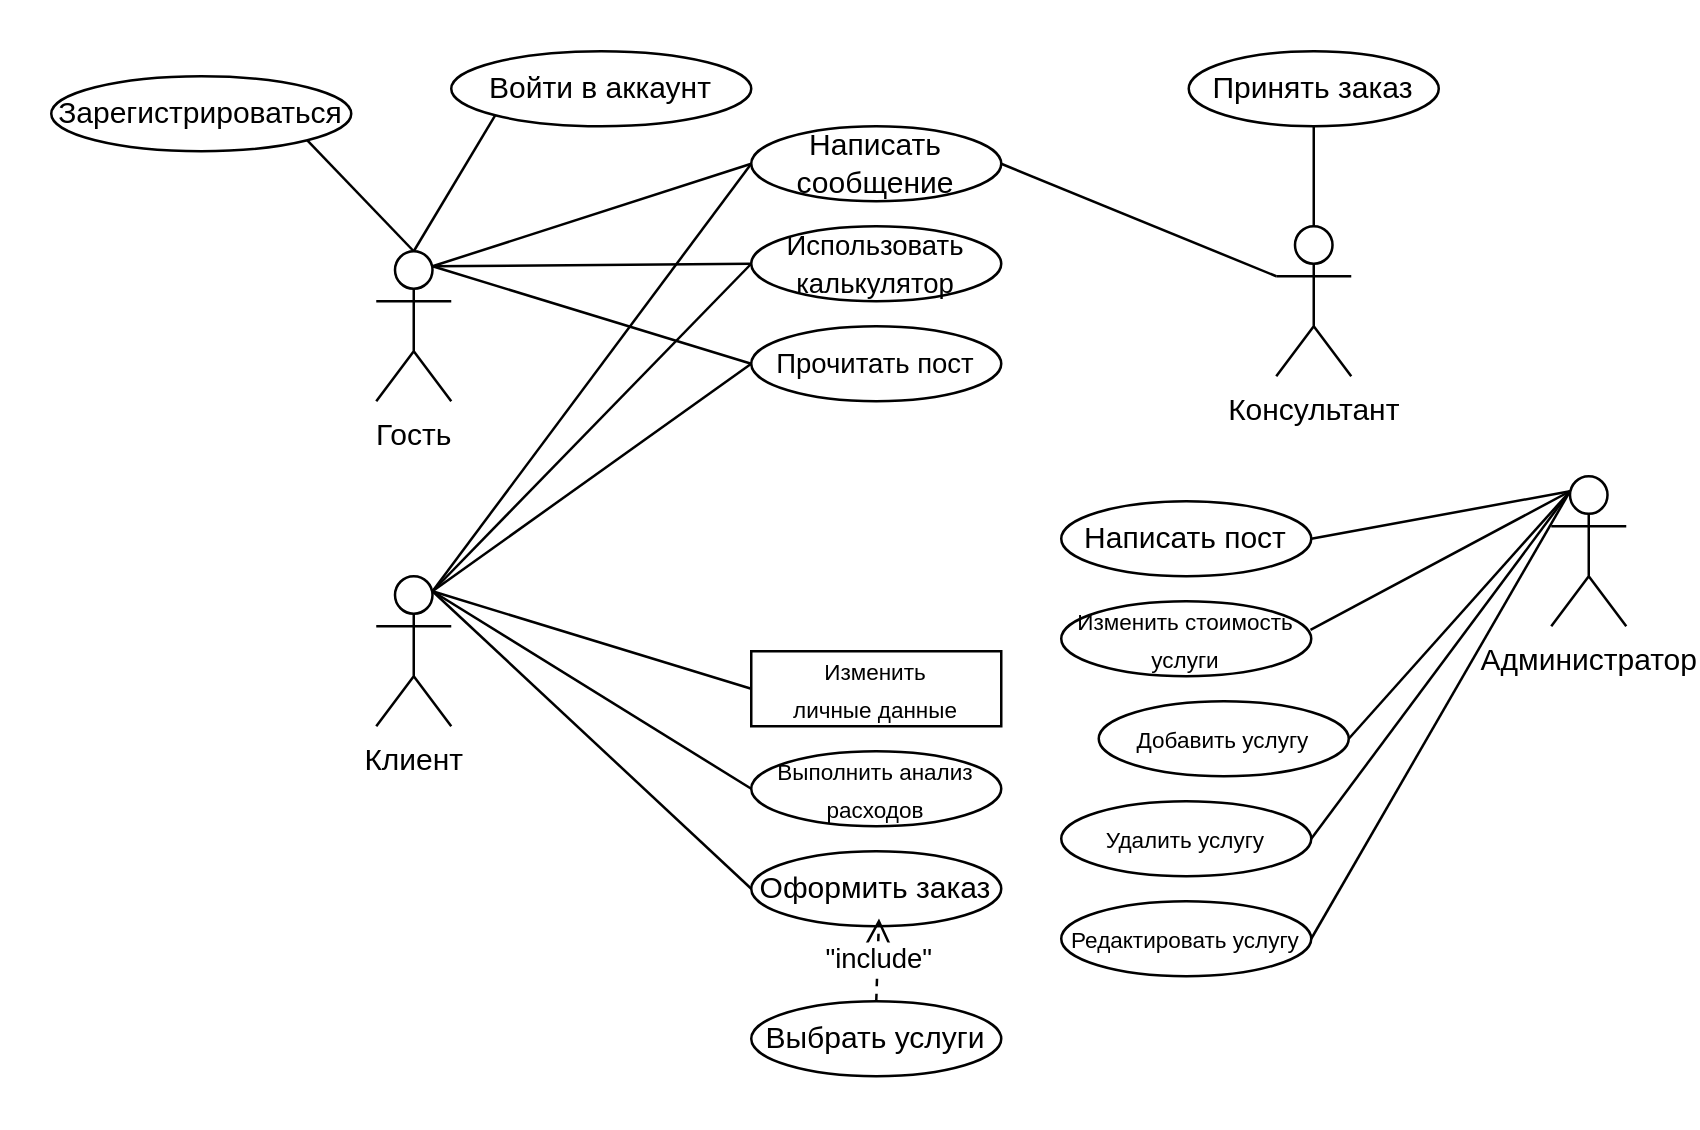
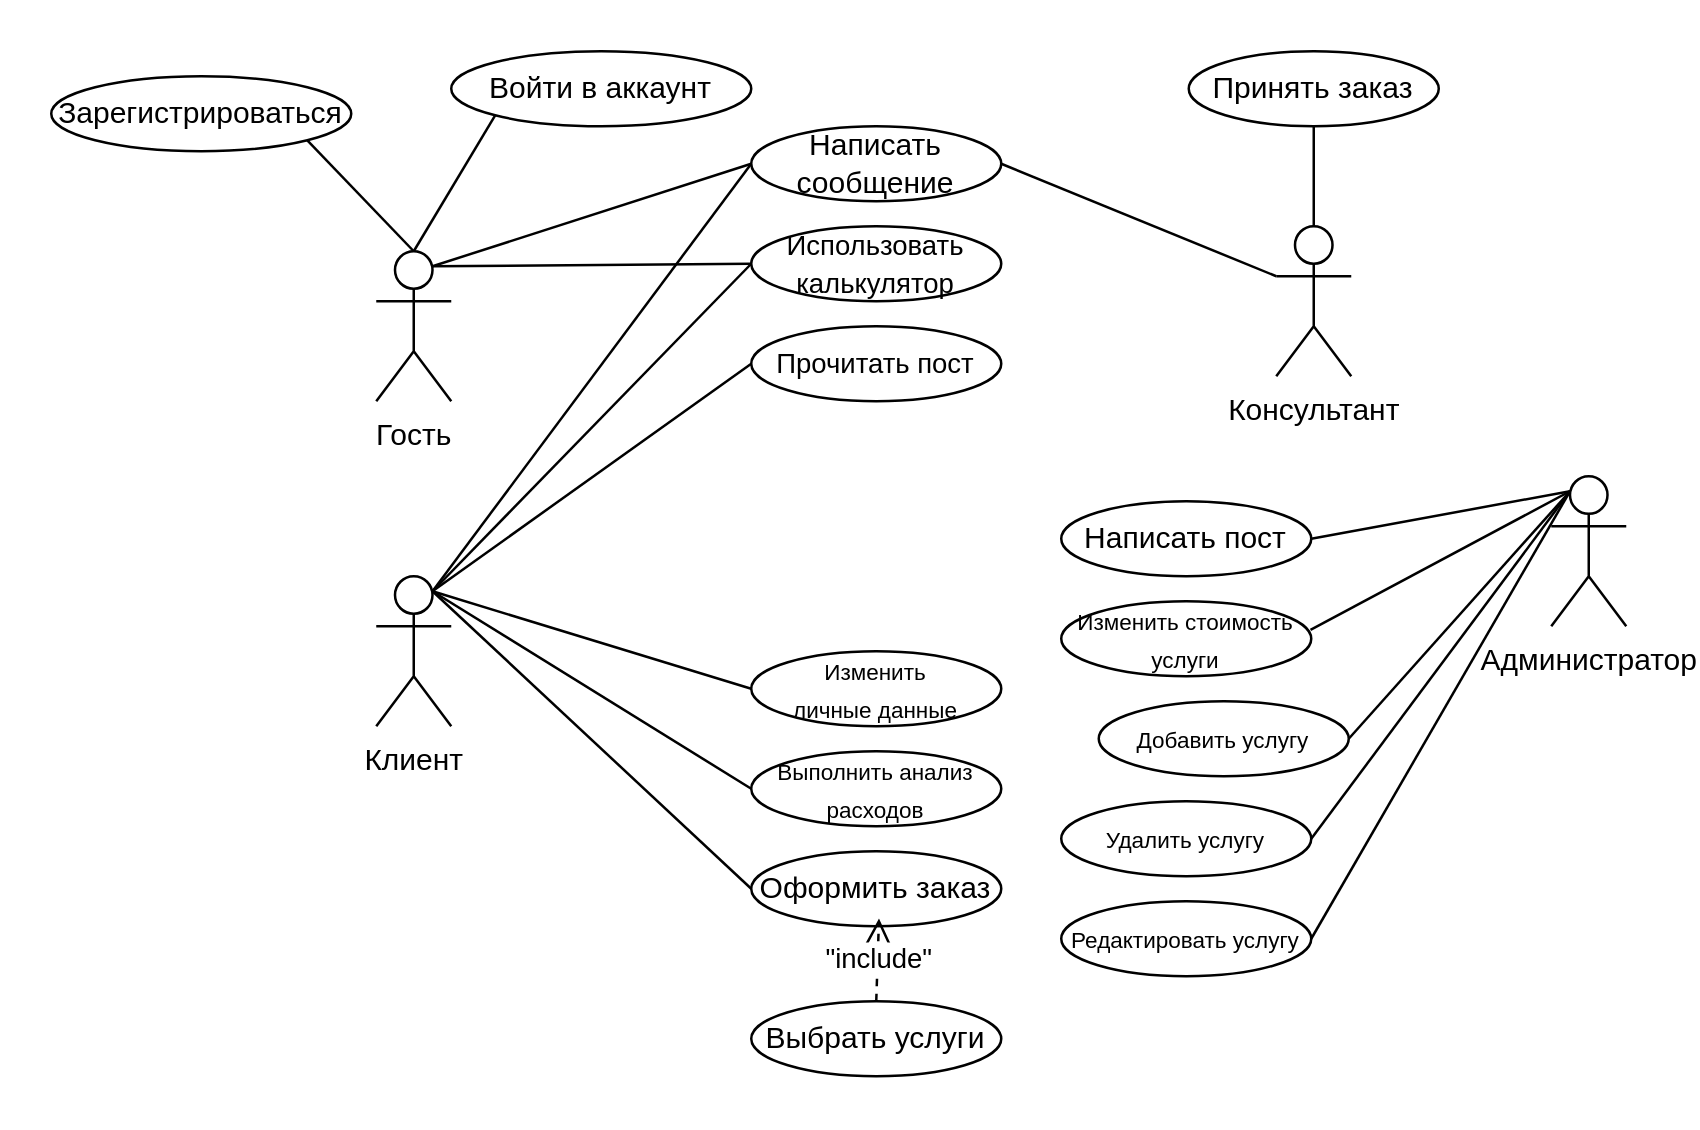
- <mxCell id="15" value="" style="endArrow=none;endFill=0;endSize=12;html=1;rounded=0;entryX=0;entryY=0.5;entryDx=0;entryDy=0;exitX=0.75;exitY=0.1;exitDx=0;exitDy=0;exitPerimeter=0;" parent="1" source="2" target="14" edge="1"><mxGeometry width="160" relative="1" as="geometry"><mxPoint x="183" y="116" as="sourcePoint" /><mxPoint x="310" y="115" as="targetPoint" /></mxGeometry></mxCell>
- <mxCell id="17" value="&lt;font style=&quot;font-size: 9px;&quot;&gt;Изменить &lt;br&gt;личные данные&lt;/font&gt;" style="whiteSpace=wrap;html=1;rounded=0;" parent="1" vertex="1"><mxGeometry x="300" y="260" width="100" height="30" as="geometry" /></mxCell>
+ <mxCell id="17" value="&lt;font style=&quot;font-size: 9px;&quot;&gt;Изменить &lt;br&gt;личные данные&lt;/font&gt;" style="ellipse;whiteSpace=wrap;html=1;" parent="1" vertex="1"><mxGeometry x="300" y="260" width="100" height="30" as="geometry" /></mxCell>
